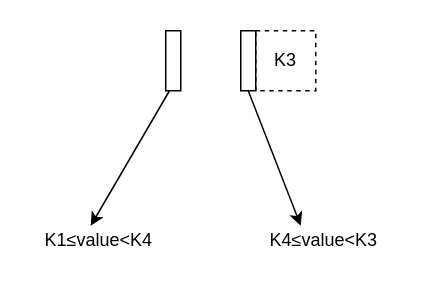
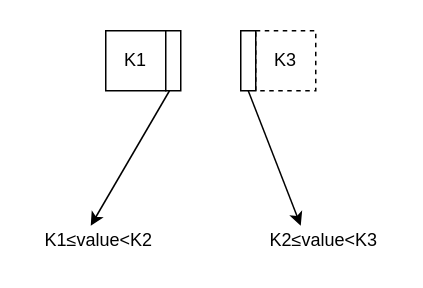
+ <mxCell id="2" value="K1" style="whiteSpace=wrap;html=1;aspect=fixed;" vertex="1" parent="1"><mxGeometry x="70" y="20" width="40" height="40" as="geometry" /></mxCell>
- <mxCell id="8" value="K1≤value&amp;lt;K4" style="text;html=1;resizable=0;autosize=1;align=center;verticalAlign=middle;points=[];fillColor=none;strokeColor=none;rounded=0;" vertex="1" parent="1"><mxGeometry x="20" y="150" width="90" height="20" as="geometry" /></mxCell>
+ <mxCell id="8" value="K1≤value&amp;lt;K2" style="text;html=1;resizable=0;autosize=1;align=center;verticalAlign=middle;points=[];fillColor=none;strokeColor=none;rounded=0;" vertex="1" parent="1"><mxGeometry x="20" y="150" width="90" height="20" as="geometry" /></mxCell>
- <mxCell id="9" value="K4≤value&amp;lt;K3" style="text;html=1;resizable=0;autosize=1;align=center;verticalAlign=middle;points=[];fillColor=none;strokeColor=none;rounded=0;" vertex="1" parent="1"><mxGeometry x="170" y="150" width="90" height="20" as="geometry" /></mxCell>
+ <mxCell id="9" value="K2≤value&amp;lt;K3" style="text;html=1;resizable=0;autosize=1;align=center;verticalAlign=middle;points=[];fillColor=none;strokeColor=none;rounded=0;" vertex="1" parent="1"><mxGeometry x="170" y="150" width="90" height="20" as="geometry" /></mxCell>
